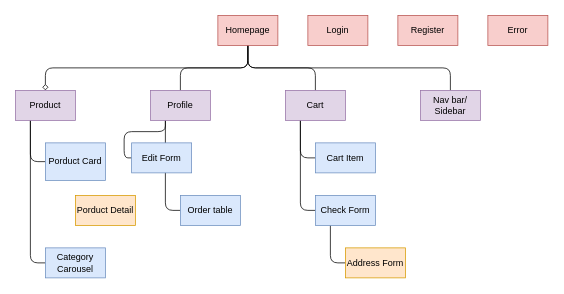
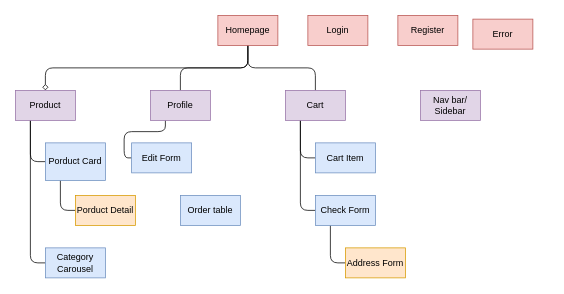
- <mxCell id="28" value="Error" style="rounded=0;whiteSpace=wrap;html=1;aspect=fixed;fillColor=#f8cecc;strokeColor=#b85450;" parent="1" vertex="1"><mxGeometry x="650" y="20" width="80" height="40" as="geometry" /></mxCell>
+ <mxCell id="28" value="Error" style="rounded=0;whiteSpace=wrap;html=1;aspect=fixed;fillColor=#f8cecc;strokeColor=#b85450;" parent="1" vertex="1"><mxGeometry x="630" y="25" width="80" height="40" as="geometry" /></mxCell>
- <mxCell id="4" value="" style="edgeStyle=orthogonalEdgeStyle;rounded=1;html=1;exitX=0.5;exitY=1;exitDx=0;exitDy=0;endArrow=none;endFill=0;entryX=0.5;entryY=0;entryDx=0;entryDy=0;" parent="1" source="6" target="10" edge="1"><mxGeometry relative="1" as="geometry"><mxPoint x="570" y="140" as="targetPoint" /></mxGeometry></mxCell>
- <mxCell id="8" style="edgeStyle=orthogonalEdgeStyle;html=1;exitX=0.25;exitY=1;exitDx=0;exitDy=0;entryX=0;entryY=0.5;entryDx=0;entryDy=0;endArrow=none;endFill=0;" parent="1" source="9" target="18" edge="1"><mxGeometry relative="1" as="geometry" /></mxCell>
+ <mxCell id="14" style="edgeStyle=orthogonalEdgeStyle;html=1;exitX=0.25;exitY=1;exitDx=0;exitDy=0;entryX=0;entryY=0.5;entryDx=0;entryDy=0;endArrow=none;endFill=0;" parent="1" source="15" target="29" edge="1"><mxGeometry relative="1" as="geometry" /></mxCell>
